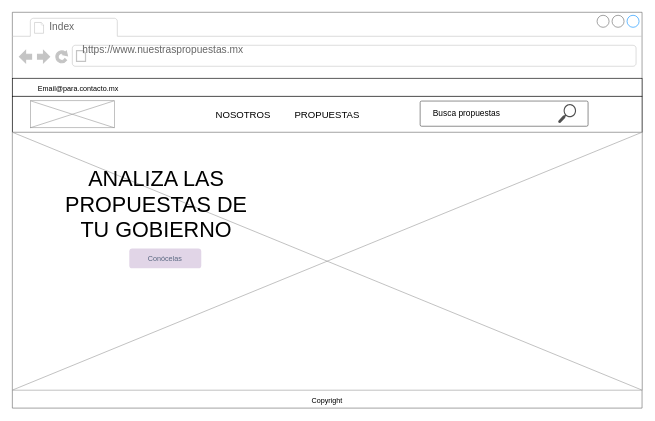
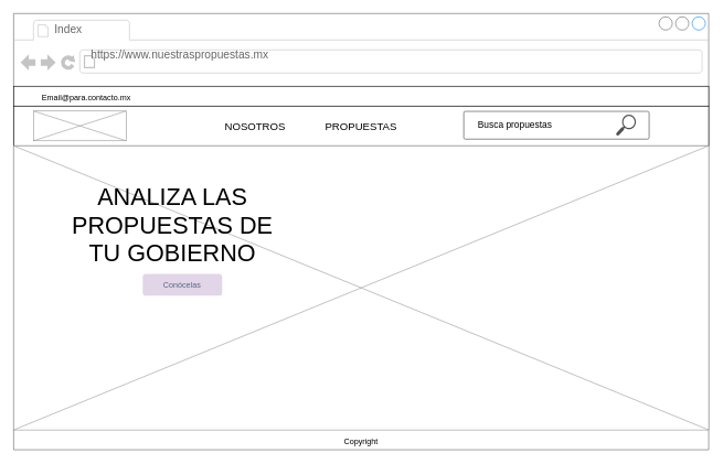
- <mxCell id="11" value="&lt;font size=&quot;3&quot;&gt;NOSOTROS&lt;/font&gt;" style="text;html=1;strokeColor=none;fillColor=none;align=center;verticalAlign=middle;whiteSpace=wrap;rounded=0;" vertex="1" parent="2"><mxGeometry x="330" y="160" width="110" height="20" as="geometry" /></mxCell>
+ <mxCell id="11" value="&lt;font size=&quot;3&quot;&gt;NOSOTROS&lt;/font&gt;" style="text;html=1;strokeColor=none;fillColor=none;align=center;verticalAlign=middle;whiteSpace=wrap;rounded=0;" vertex="1" parent="2"><mxGeometry x="310" y="160" width="110" height="20" as="geometry" /></mxCell>
